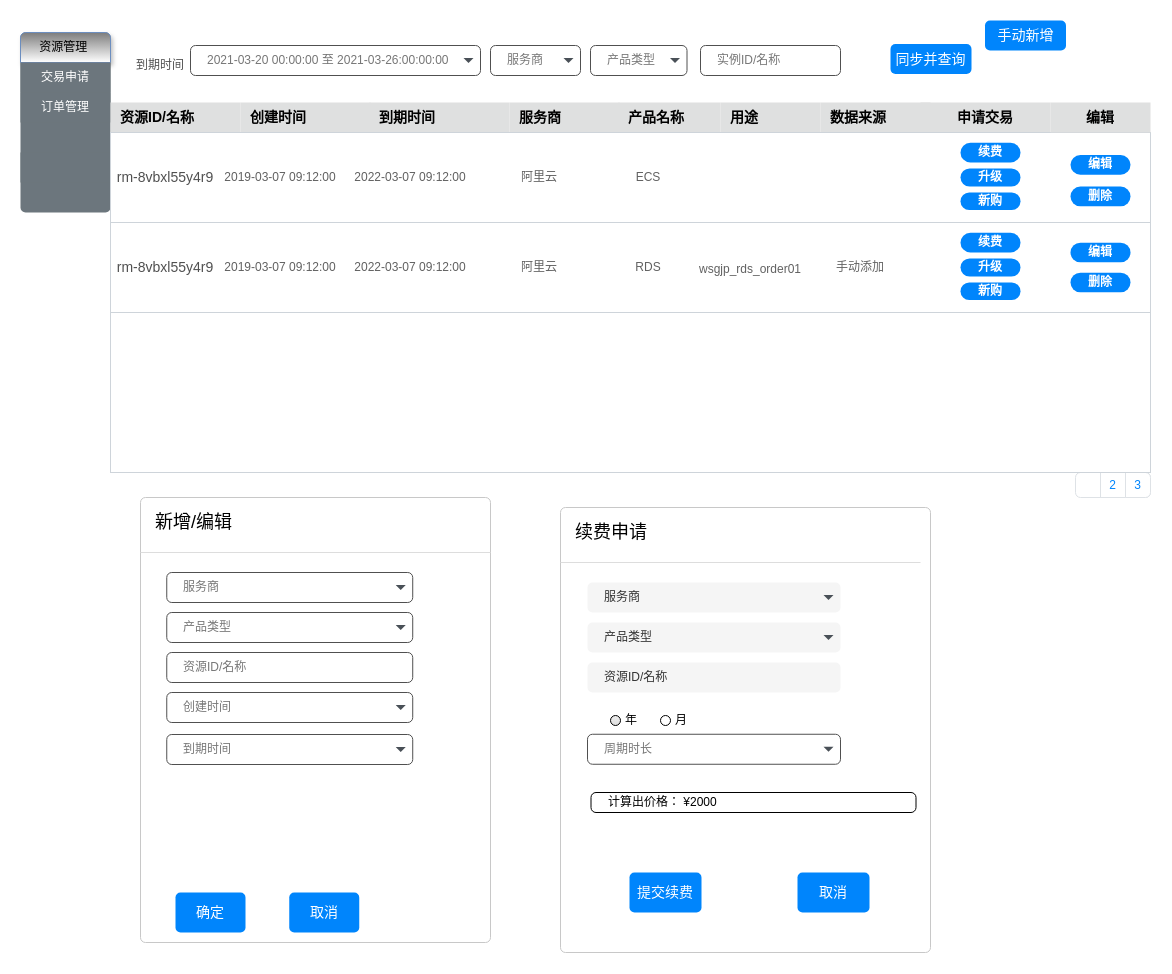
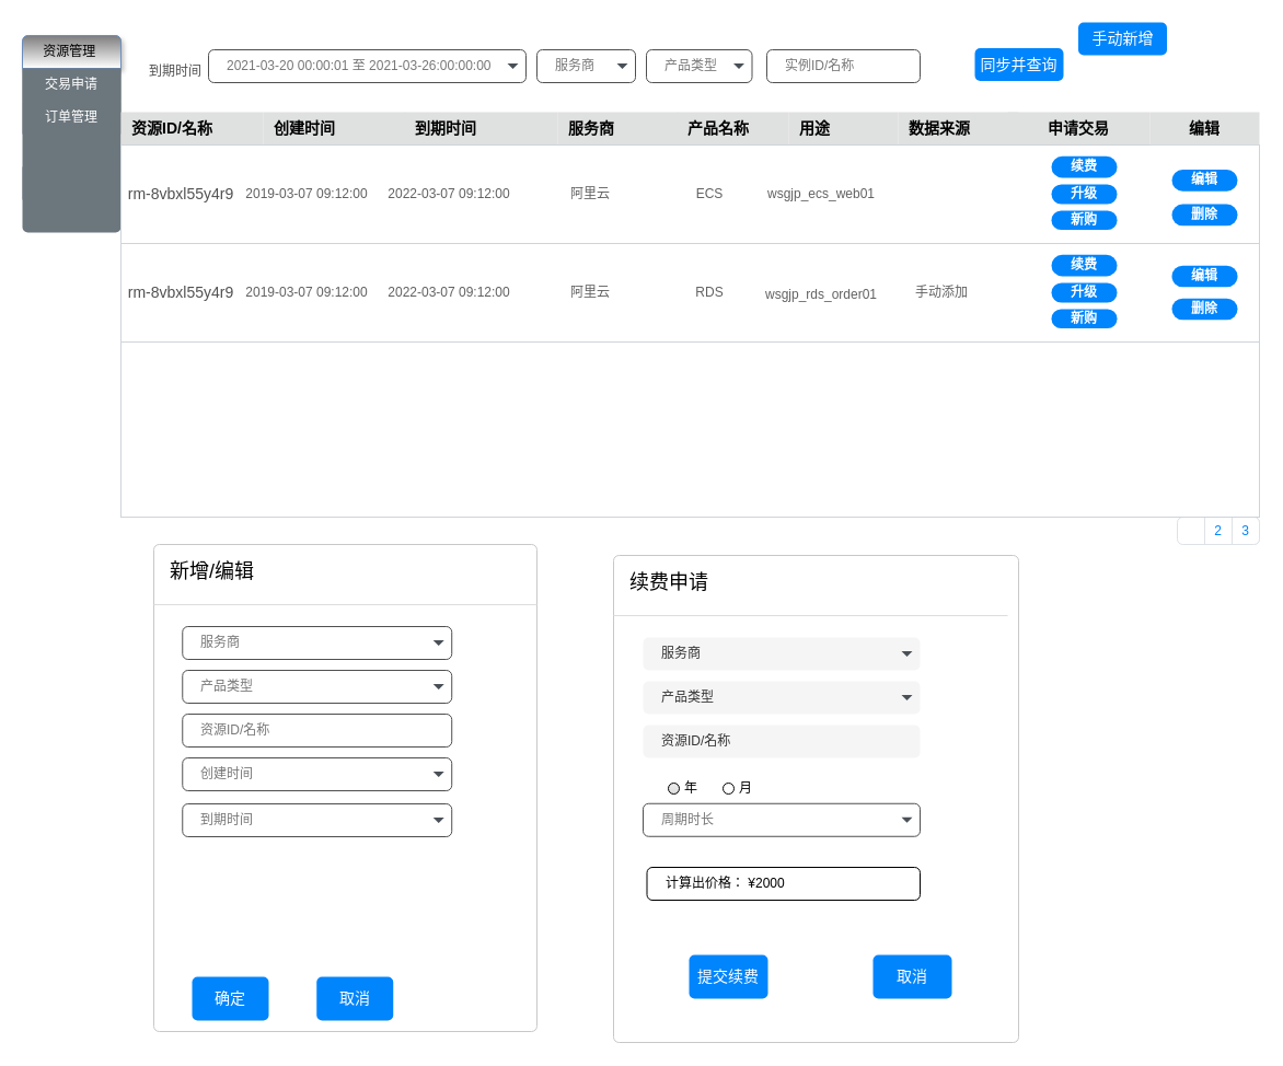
- <mxCell id="46" value="2021-03-20 00:00:00 至 2021-03-26:00:00:00" style="html=1;shadow=0;dashed=0;shape=mxgraph.bootstrap.rrect;rSize=5;strokeColor=#505050;strokeWidth=1;fillColor=#ffffff;fontColor=#777777;whiteSpace=wrap;align=left;verticalAlign=middle;fontStyle=0;fontSize=12;spacingRight=0;spacing=17;rounded=0;sketch=0;" parent="45" vertex="1"><mxGeometry x="70" y="3" width="290" height="30" as="geometry" /></mxCell>
+ <mxCell id="46" value="2021-03-20 00:00:01 至 2021-03-26:00:00:00" style="html=1;shadow=0;dashed=0;shape=mxgraph.bootstrap.rrect;rSize=5;strokeColor=#505050;strokeWidth=1;fillColor=#ffffff;fontColor=#777777;whiteSpace=wrap;align=left;verticalAlign=middle;fontStyle=0;fontSize=12;spacingRight=0;spacing=17;rounded=0;sketch=0;" parent="45" vertex="1"><mxGeometry x="70" y="3" width="290" height="30" as="geometry" /></mxCell>
+ <mxCell id="35" value="wsgjp_ecs_web01" style="text;strokeColor=none;fillColor=none;align=center;verticalAlign=middle;whiteSpace=wrap;rounded=0;shadow=0;dashed=0;sketch=0;fontSize=12;fontColor=#505050;spacing=2;textOpacity=90;" parent="28" vertex="1"><mxGeometry x="590" y="22.5" width="100" height="45" as="geometry" /></mxCell>
- <mxCell id="75" value="计算出价格： ¥2000" style="html=1;shadow=0;dashed=0;shape=mxgraph.bootstrap.rrect;rSize=5;strokeWidth=1;whiteSpace=wrap;align=left;verticalAlign=middle;fontStyle=0;fontSize=12;spacingRight=0;spacing=17;rounded=0;sketch=0;" parent="1" vertex="1"><mxGeometry x="590.5" y="792" width="325" height="20" as="geometry" /></mxCell>
+ <mxCell id="75" value="计算出价格： ¥2000" style="html=1;shadow=0;dashed=0;shape=mxgraph.bootstrap.rrect;rSize=5;strokeWidth=1;whiteSpace=wrap;align=left;verticalAlign=middle;fontStyle=0;fontSize=12;spacingRight=0;spacing=17;rounded=0;sketch=0;" parent="1" vertex="1"><mxGeometry x="590.5" y="792" width="249.5" height="30" as="geometry" /></mxCell>
